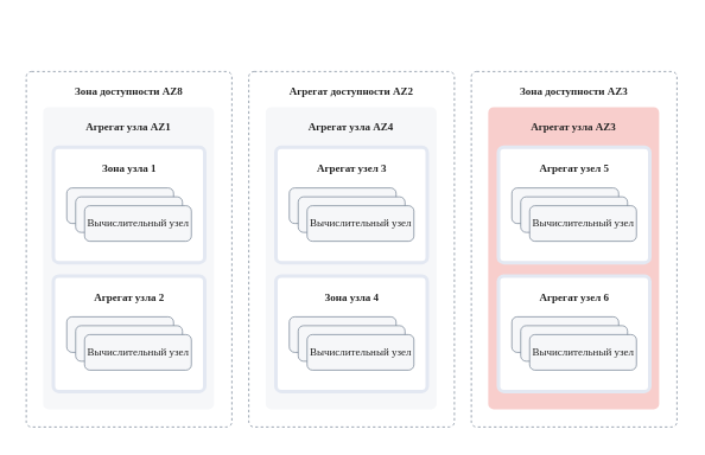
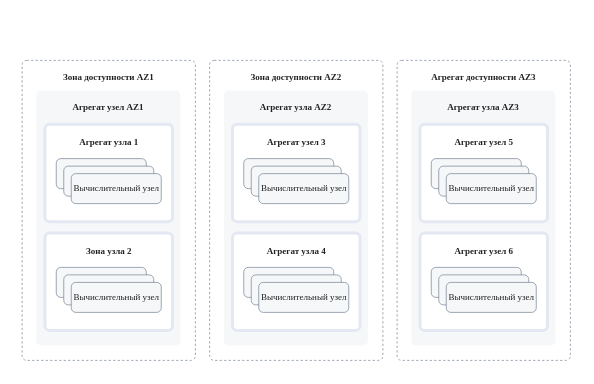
- <mxCell id="3" value="Зона доступности AZ8" style="rounded=1;whiteSpace=wrap;html=1;strokeColor=#7C8A9A;strokeWidth=1;fontColor=#212121;fillColor=none;dashed=1;fontFamily=VK Sans Display;verticalAlign=top;spacing=10;fontStyle=1;arcSize=12;absoluteArcSize=1;" parent="1" vertex="1"><mxGeometry x="29" y="80" width="231" height="400" as="geometry" /></mxCell>
+ <mxCell id="3" value="Зона доступности AZ1" style="rounded=1;whiteSpace=wrap;html=1;strokeColor=#7C8A9A;strokeWidth=1;fontColor=#212121;fillColor=none;dashed=1;fontFamily=VK Sans Display;verticalAlign=top;spacing=10;fontStyle=1;arcSize=12;absoluteArcSize=1;" parent="1" vertex="1"><mxGeometry x="29" y="80" width="231" height="400" as="geometry" /></mxCell>
- <mxCell id="15" value="Агрегат доступности AZ2" style="rounded=1;whiteSpace=wrap;html=1;strokeColor=#7C8A9A;strokeWidth=1;fontColor=#212121;fillColor=none;dashed=1;fontFamily=VK Sans Display;verticalAlign=top;spacing=10;fontStyle=1;arcSize=12;absoluteArcSize=1;" parent="1" vertex="1"><mxGeometry x="279" y="80" width="231" height="400" as="geometry" /></mxCell>
+ <mxCell id="15" value="Зона доступности AZ2" style="rounded=1;whiteSpace=wrap;html=1;strokeColor=#7C8A9A;strokeWidth=1;fontColor=#212121;fillColor=none;dashed=1;fontFamily=VK Sans Display;verticalAlign=top;spacing=10;fontStyle=1;arcSize=12;absoluteArcSize=1;" parent="1" vertex="1"><mxGeometry x="279" y="80" width="231" height="400" as="geometry" /></mxCell>
- <mxCell id="27" value="Зона доступности AZ3" style="rounded=1;whiteSpace=wrap;html=1;strokeColor=#7C8A9A;strokeWidth=1;fontColor=#212121;fillColor=none;dashed=1;fontFamily=VK Sans Display;verticalAlign=top;spacing=10;fontStyle=1;arcSize=12;absoluteArcSize=1;" parent="1" vertex="1"><mxGeometry x="529" y="80" width="231" height="400" as="geometry" /></mxCell>
+ <mxCell id="27" value="Агрегат доступности AZ3" style="rounded=1;whiteSpace=wrap;html=1;strokeColor=#7C8A9A;strokeWidth=1;fontColor=#212121;fillColor=none;dashed=1;fontFamily=VK Sans Display;verticalAlign=top;spacing=10;fontStyle=1;arcSize=12;absoluteArcSize=1;" parent="1" vertex="1"><mxGeometry x="529" y="80" width="231" height="400" as="geometry" /></mxCell>
- <mxCell id="4" value="Агрегат узла AZ1" style="rounded=1;whiteSpace=wrap;html=1;fontFamily=VK Sans Display;strokeColor=none;arcSize=12;fillColor=#F6F7F9;spacing=10;verticalAlign=top;spacingTop=0;spacingLeft=0;spacingBottom=0;fontStyle=1;arcSize=12;absoluteArcSize=1;fontColor=#212121;" parent="1" vertex="1"><mxGeometry x="48" y="120" width="192" height="340" as="geometry" /></mxCell>
+ <mxCell id="4" value="Агрегат узел AZ1" style="rounded=1;whiteSpace=wrap;html=1;fontFamily=VK Sans Display;strokeColor=none;arcSize=12;fillColor=#F6F7F9;spacing=10;verticalAlign=top;spacingTop=0;spacingLeft=0;spacingBottom=0;fontStyle=1;arcSize=12;absoluteArcSize=1;fontColor=#212121;" parent="1" vertex="1"><mxGeometry x="48" y="120" width="192" height="340" as="geometry" /></mxCell>
- <mxCell id="16" value="Агрегат узла AZ4" style="rounded=1;whiteSpace=wrap;html=1;fontFamily=VK Sans Display;strokeColor=none;arcSize=12;fillColor=#F6F7F9;spacing=10;verticalAlign=top;spacingTop=0;spacingLeft=0;spacingBottom=0;fontStyle=1;arcSize=12;absoluteArcSize=1;fontColor=#212121;" parent="1" vertex="1"><mxGeometry x="298" y="120" width="192" height="340" as="geometry" /></mxCell>
+ <mxCell id="16" value="Агрегат узла AZ2" style="rounded=1;whiteSpace=wrap;html=1;fontFamily=VK Sans Display;strokeColor=none;arcSize=12;fillColor=#F6F7F9;spacing=10;verticalAlign=top;spacingTop=0;spacingLeft=0;spacingBottom=0;fontStyle=1;arcSize=12;absoluteArcSize=1;fontColor=#212121;" parent="1" vertex="1"><mxGeometry x="298" y="120" width="192" height="340" as="geometry" /></mxCell>
- <mxCell id="28" value="Агрегат узла AZ3" style="rounded=1;whiteSpace=wrap;html=1;fontFamily=VK Sans Display;strokeColor=none;arcSize=12;fillColor=#f8cecc;spacing=10;verticalAlign=top;spacingTop=0;spacingLeft=0;spacingBottom=0;fontStyle=1;arcSize=12;absoluteArcSize=1;fontColor=#212121;" parent="1" vertex="1"><mxGeometry x="548" y="120" width="192" height="340" as="geometry" /></mxCell>
+ <mxCell id="28" value="Агрегат узла AZ3" style="rounded=1;whiteSpace=wrap;html=1;fontFamily=VK Sans Display;strokeColor=none;arcSize=12;fillColor=#F6F7F9;spacing=10;verticalAlign=top;spacingTop=0;spacingLeft=0;spacingBottom=0;fontStyle=1;arcSize=12;absoluteArcSize=1;fontColor=#212121;" parent="1" vertex="1"><mxGeometry x="548" y="120" width="192" height="340" as="geometry" /></mxCell>
- <mxCell id="5" value="Зона узла 1" style="rounded=1;whiteSpace=wrap;html=1;fontFamily=VK Sans Display;strokeColor=#E3E8F2;arcSize=12;fillColor=#FFF;spacing=12;verticalAlign=top;spacingTop=0;strokeWidth=4;spacingLeft=0;spacingBottom=0;fontStyle=1;absoluteArcSize=1;fontColor=#212121;" parent="1" vertex="1"><mxGeometry x="59.5" y="165" width="170" height="130" as="geometry" /></mxCell>
+ <mxCell id="5" value="Агрегат узла 1" style="rounded=1;whiteSpace=wrap;html=1;fontFamily=VK Sans Display;strokeColor=#E3E8F2;arcSize=12;fillColor=#FFF;spacing=12;verticalAlign=top;spacingTop=0;strokeWidth=4;spacingLeft=0;spacingBottom=0;fontStyle=1;absoluteArcSize=1;fontColor=#212121;" parent="1" vertex="1"><mxGeometry x="59.5" y="165" width="170" height="130" as="geometry" /></mxCell>
- <mxCell id="10" value="Агрегат узла 2" style="rounded=1;whiteSpace=wrap;html=1;fontFamily=VK Sans Display;strokeColor=#E3E8F2;arcSize=12;fillColor=#FFF;spacing=12;verticalAlign=top;spacingTop=0;strokeWidth=4;spacingLeft=0;spacingBottom=0;fontStyle=1;absoluteArcSize=1;fontColor=#212121;" parent="1" vertex="1"><mxGeometry x="59.5" y="310" width="170" height="130" as="geometry" /></mxCell>
+ <mxCell id="10" value="Зона узла 2" style="rounded=1;whiteSpace=wrap;html=1;fontFamily=VK Sans Display;strokeColor=#E3E8F2;arcSize=12;fillColor=#FFF;spacing=12;verticalAlign=top;spacingTop=0;strokeWidth=4;spacingLeft=0;spacingBottom=0;fontStyle=1;absoluteArcSize=1;fontColor=#212121;" parent="1" vertex="1"><mxGeometry x="59.5" y="310" width="170" height="130" as="geometry" /></mxCell>
- <mxCell id="22" value="Зона узла 4" style="rounded=1;whiteSpace=wrap;html=1;fontFamily=VK Sans Display;strokeColor=#E3E8F2;arcSize=12;fillColor=#FFF;spacing=12;verticalAlign=top;spacingTop=0;strokeWidth=4;spacingLeft=0;spacingBottom=0;fontStyle=1;absoluteArcSize=1;fontColor=#212121;" parent="1" vertex="1"><mxGeometry x="309.5" y="310" width="170" height="130" as="geometry" /></mxCell>
+ <mxCell id="22" value="Агрегат узла 4" style="rounded=1;whiteSpace=wrap;html=1;fontFamily=VK Sans Display;strokeColor=#E3E8F2;arcSize=12;fillColor=#FFF;spacing=12;verticalAlign=top;spacingTop=0;strokeWidth=4;spacingLeft=0;spacingBottom=0;fontStyle=1;absoluteArcSize=1;fontColor=#212121;" parent="1" vertex="1"><mxGeometry x="309.5" y="310" width="170" height="130" as="geometry" /></mxCell>
